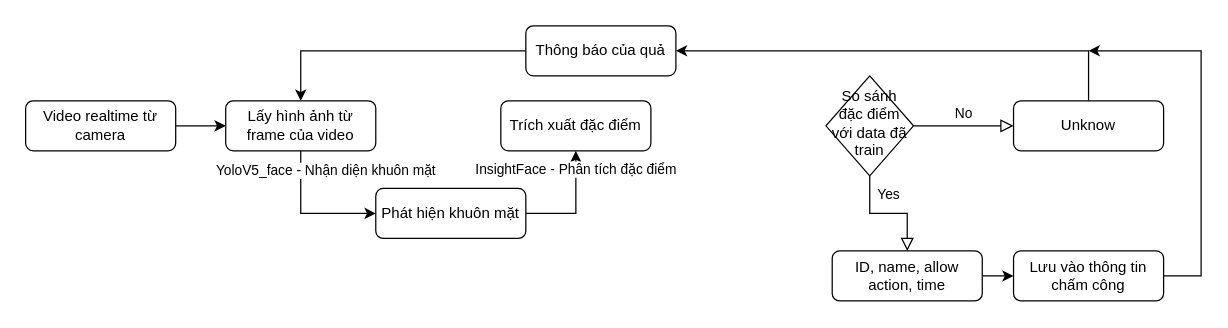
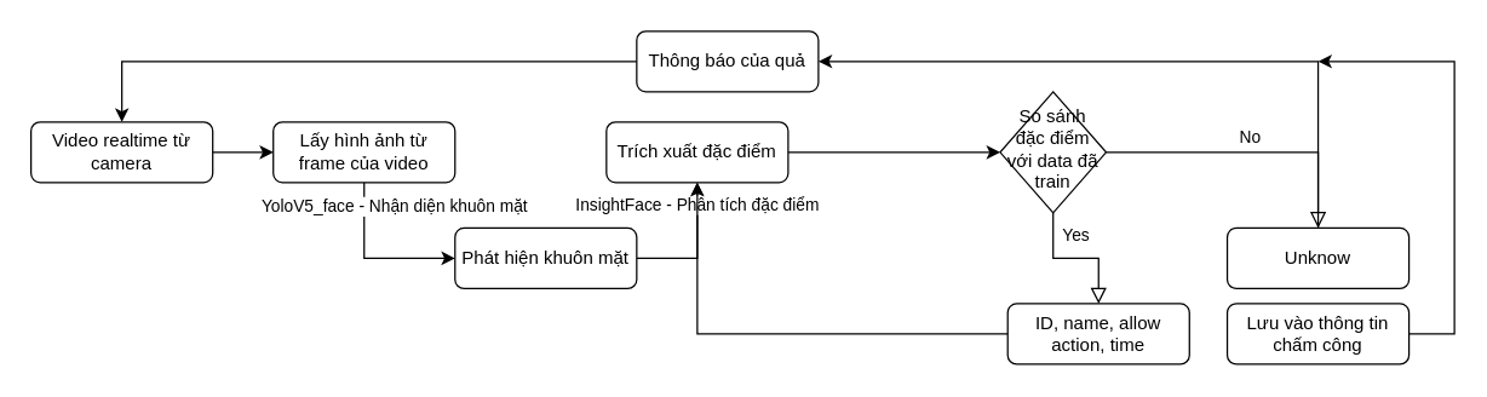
- <mxCell id="19" value="" style="edgeStyle=orthogonalEdgeStyle;rounded=0;orthogonalLoop=1;jettySize=auto;html=1;" edge="1" parent="1" source="20" target="3"><mxGeometry relative="1" as="geometry" /></mxCell>
+ <mxCell id="19" value="" style="edgeStyle=orthogonalEdgeStyle;rounded=0;orthogonalLoop=1;jettySize=auto;html=1;entryX=0.5;entryY=0;entryDx=0;entryDy=0;" edge="1" parent="1" source="20" target="14"><mxGeometry relative="1" as="geometry" /></mxCell>
+ <mxCell id="15" value="" style="edgeStyle=orthogonalEdgeStyle;rounded=0;orthogonalLoop=1;jettySize=auto;html=1;" edge="1" parent="1" source="16" target="8"><mxGeometry relative="1" as="geometry" /></mxCell>
- <mxCell id="12" value="Unknow" style="rounded=1;whiteSpace=wrap;html=1;fontSize=12;glass=0;strokeWidth=1;shadow=0;" parent="1" vertex="1"><mxGeometry x="810" y="80" width="120" height="40" as="geometry" /></mxCell>
+ <mxCell id="12" value="Unknow" style="rounded=1;whiteSpace=wrap;html=1;fontSize=12;glass=0;strokeWidth=1;shadow=0;" parent="1" vertex="1"><mxGeometry x="810" y="150" width="120" height="40" as="geometry" /></mxCell>
- <mxCell id="9" value="" style="edgeStyle=orthogonalEdgeStyle;rounded=0;orthogonalLoop=1;jettySize=auto;html=1;" edge="1" parent="1" source="10" target="18"><mxGeometry relative="1" as="geometry" /></mxCell>
+ <mxCell id="9" value="" style="edgeStyle=orthogonalEdgeStyle;rounded=0;orthogonalLoop=1;jettySize=auto;html=1;" edge="1" parent="1" source="10" target="16"><mxGeometry relative="1" as="geometry" /></mxCell>
